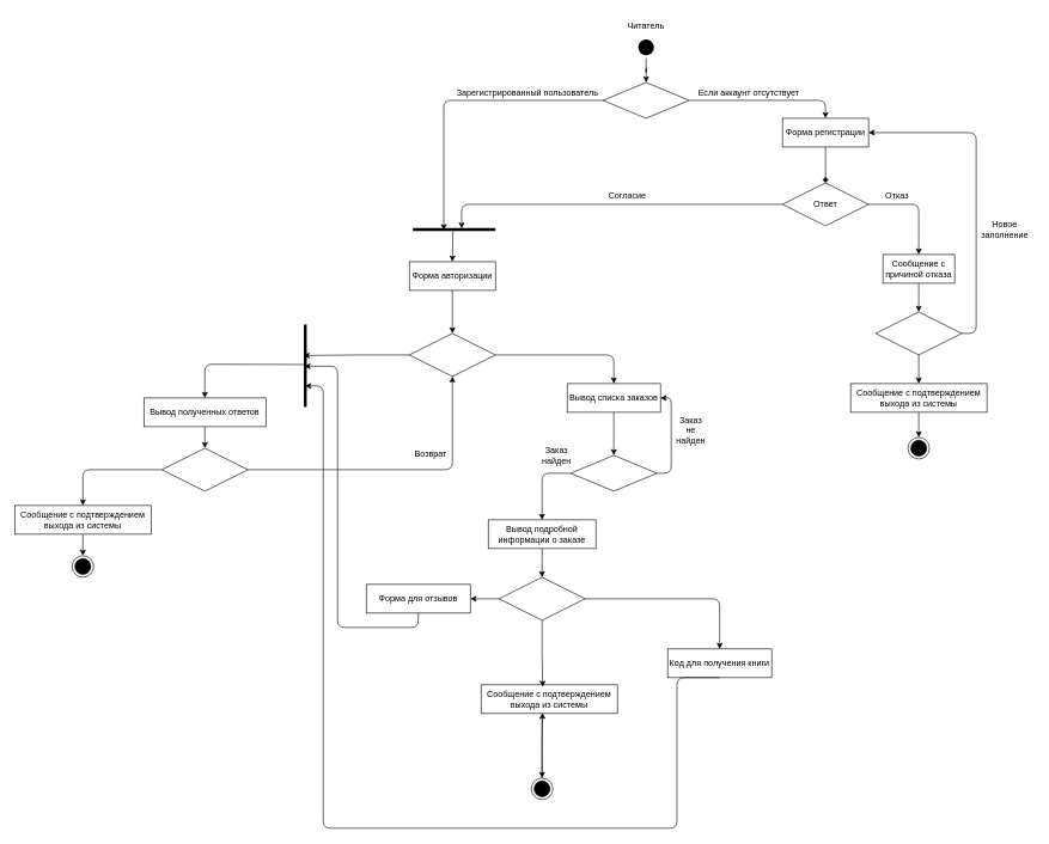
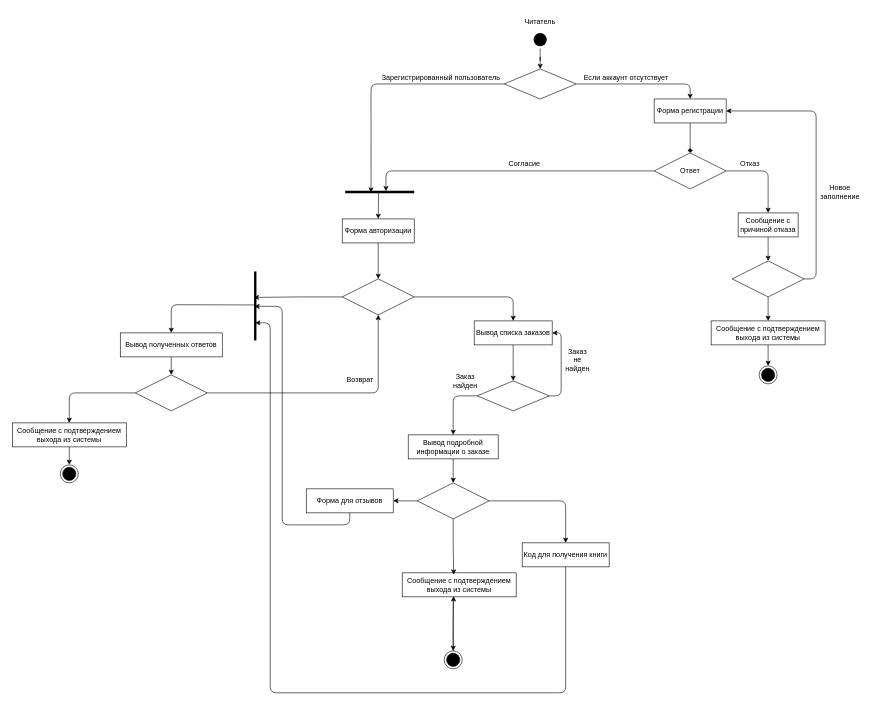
- <mxCell id="53" value="Код&amp;nbsp;&lt;span style=&quot;background-color: initial;&quot;&gt;для получения книги&lt;/span&gt;" style="whiteSpace=wrap;html=1;align=center;" parent="1" vertex="1"><mxGeometry x="930" y="904" width="145" height="40" as="geometry" /></mxCell>
+ <mxCell id="53" value="Код&amp;nbsp;&lt;span style=&quot;background-color: initial;&quot;&gt;для получения книги&lt;/span&gt;" style="whiteSpace=wrap;html=1;align=center;" parent="1" vertex="1"><mxGeometry x="870" y="904" width="145" height="40" as="geometry" /></mxCell>
